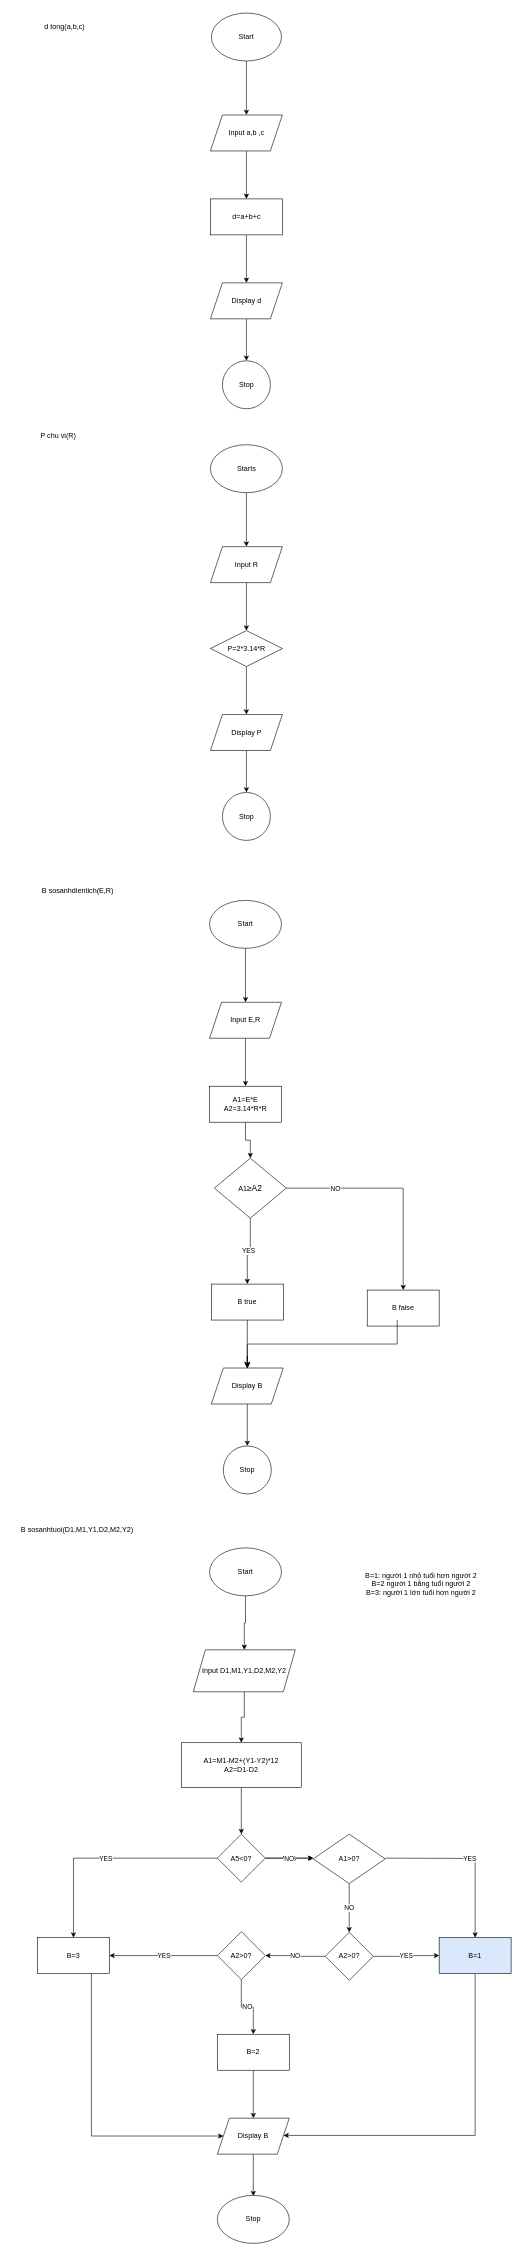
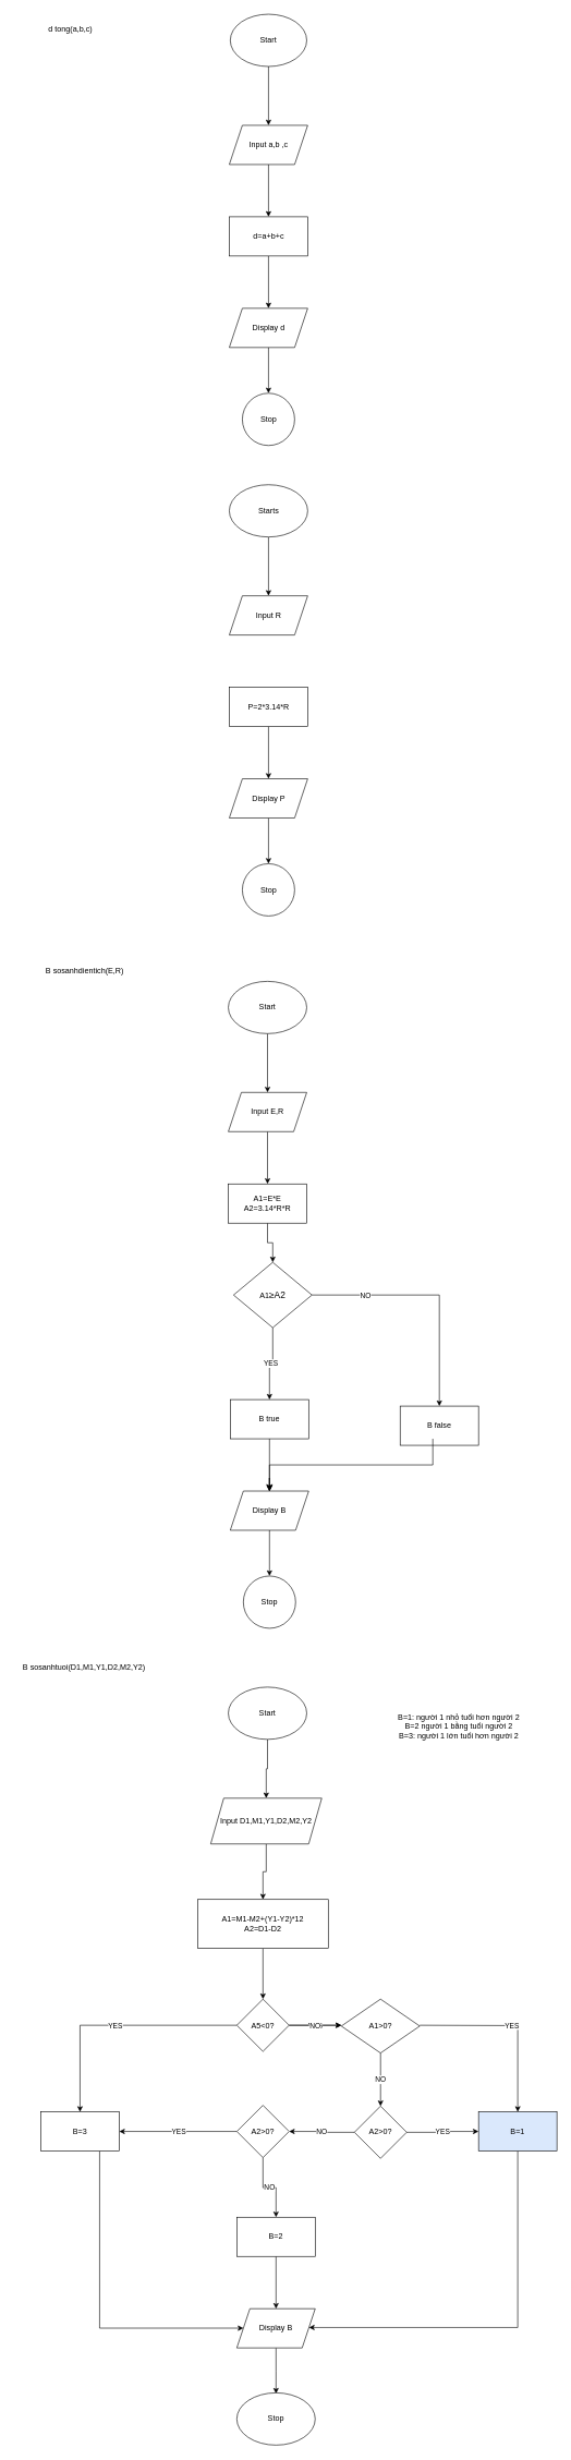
- <mxCell id="12" value="P chu vi(R)" style="text;html=1;align=center;verticalAlign=middle;whiteSpace=wrap;rounded=0;" vertex="1" parent="1"><mxGeometry x="62" y="710" width="70" height="30" as="geometry" /></mxCell>
- <mxCell id="15" value="" style="edgeStyle=orthogonalEdgeStyle;rounded=0;orthogonalLoop=1;jettySize=auto;html=1;" edge="1" parent="1" source="16" target="18"><mxGeometry relative="1" as="geometry" /></mxCell>
- <mxCell id="18" value="P=2*3.14*R" style="rhombus;whiteSpace=wrap;html=1;" vertex="1" parent="1"><mxGeometry x="350.5" y="1050" width="120" height="60" as="geometry" /></mxCell>
+ <mxCell id="18" value="P=2*3.14*R" style="whiteSpace=wrap;html=1;" vertex="1" parent="1"><mxGeometry x="350.5" y="1050" width="120" height="60" as="geometry" /></mxCell>
